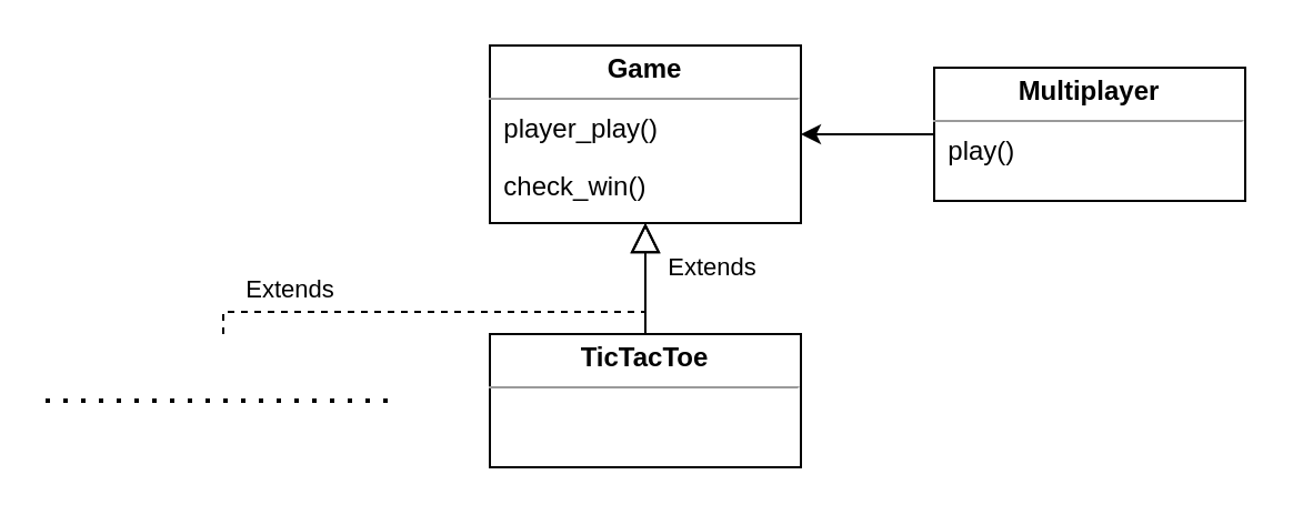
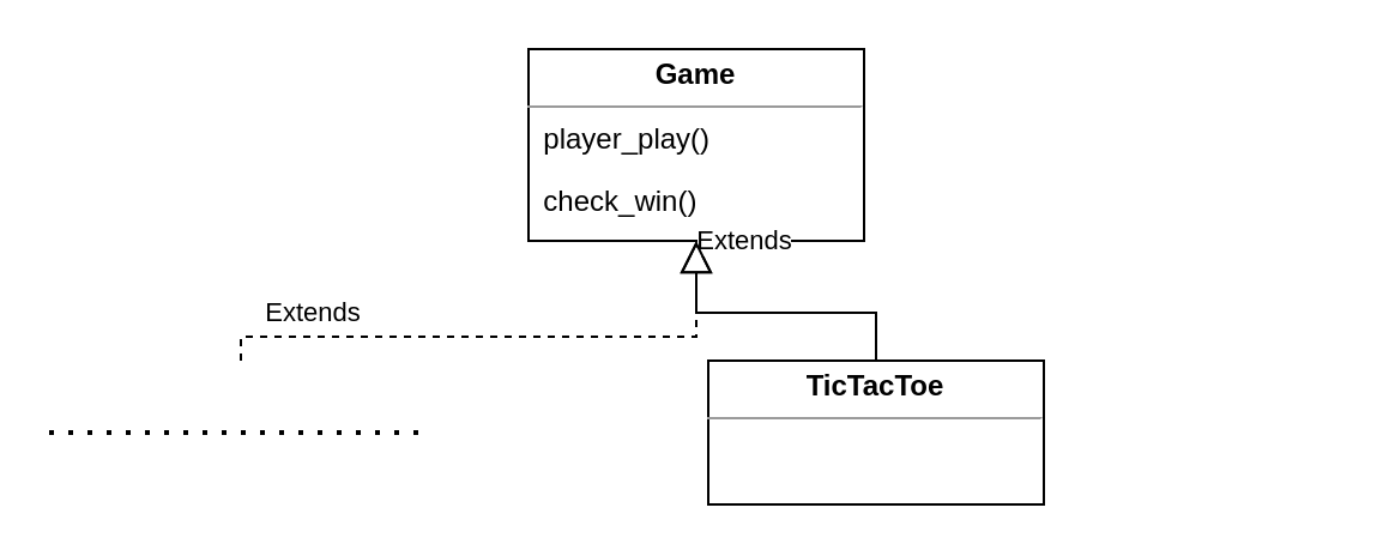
- <mxCell id="3" style="edgeStyle=orthogonalEdgeStyle;rounded=0;orthogonalLoop=1;jettySize=auto;html=1;exitX=0;exitY=0.5;exitDx=0;exitDy=0;entryX=1;entryY=0.5;entryDx=0;entryDy=0;" parent="1" source="4" target="2" edge="1"><mxGeometry relative="1" as="geometry" /></mxCell>
- <mxCell id="4" value="&lt;p style=&quot;margin:0px;margin-top:4px;text-align:center;&quot;&gt;&lt;b&gt;Multiplayer&lt;/b&gt;&lt;/p&gt;&lt;hr size=&quot;1&quot;&gt;&lt;div style=&quot;height:2px;&quot;&gt;&amp;nbsp; play()&lt;br&gt;&lt;/div&gt;" style="verticalAlign=top;align=left;overflow=fill;fontSize=12;fontFamily=Helvetica;html=1;whiteSpace=wrap;" parent="1" vertex="1"><mxGeometry x="420" y="30" width="140" height="60" as="geometry" /></mxCell>
- <mxCell id="6" value="&lt;p style=&quot;margin:0px;margin-top:4px;text-align:center;&quot;&gt;&lt;b&gt;TicTacToe&lt;/b&gt;&lt;/p&gt;&lt;hr size=&quot;1&quot;&gt;&lt;div style=&quot;height:2px;&quot;&gt;&lt;/div&gt;" style="verticalAlign=top;align=left;overflow=fill;fontSize=12;fontFamily=Helvetica;html=1;whiteSpace=wrap;" parent="1" vertex="1"><mxGeometry x="220" y="150" width="140" height="60" as="geometry" /></mxCell>
+ <mxCell id="6" value="&lt;p style=&quot;margin:0px;margin-top:4px;text-align:center;&quot;&gt;&lt;b&gt;TicTacToe&lt;/b&gt;&lt;/p&gt;&lt;hr size=&quot;1&quot;&gt;&lt;div style=&quot;height:2px;&quot;&gt;&lt;/div&gt;" style="verticalAlign=top;align=left;overflow=fill;fontSize=12;fontFamily=Helvetica;html=1;whiteSpace=wrap;" parent="1" vertex="1"><mxGeometry x="295" y="150" width="140" height="60" as="geometry" /></mxCell>
